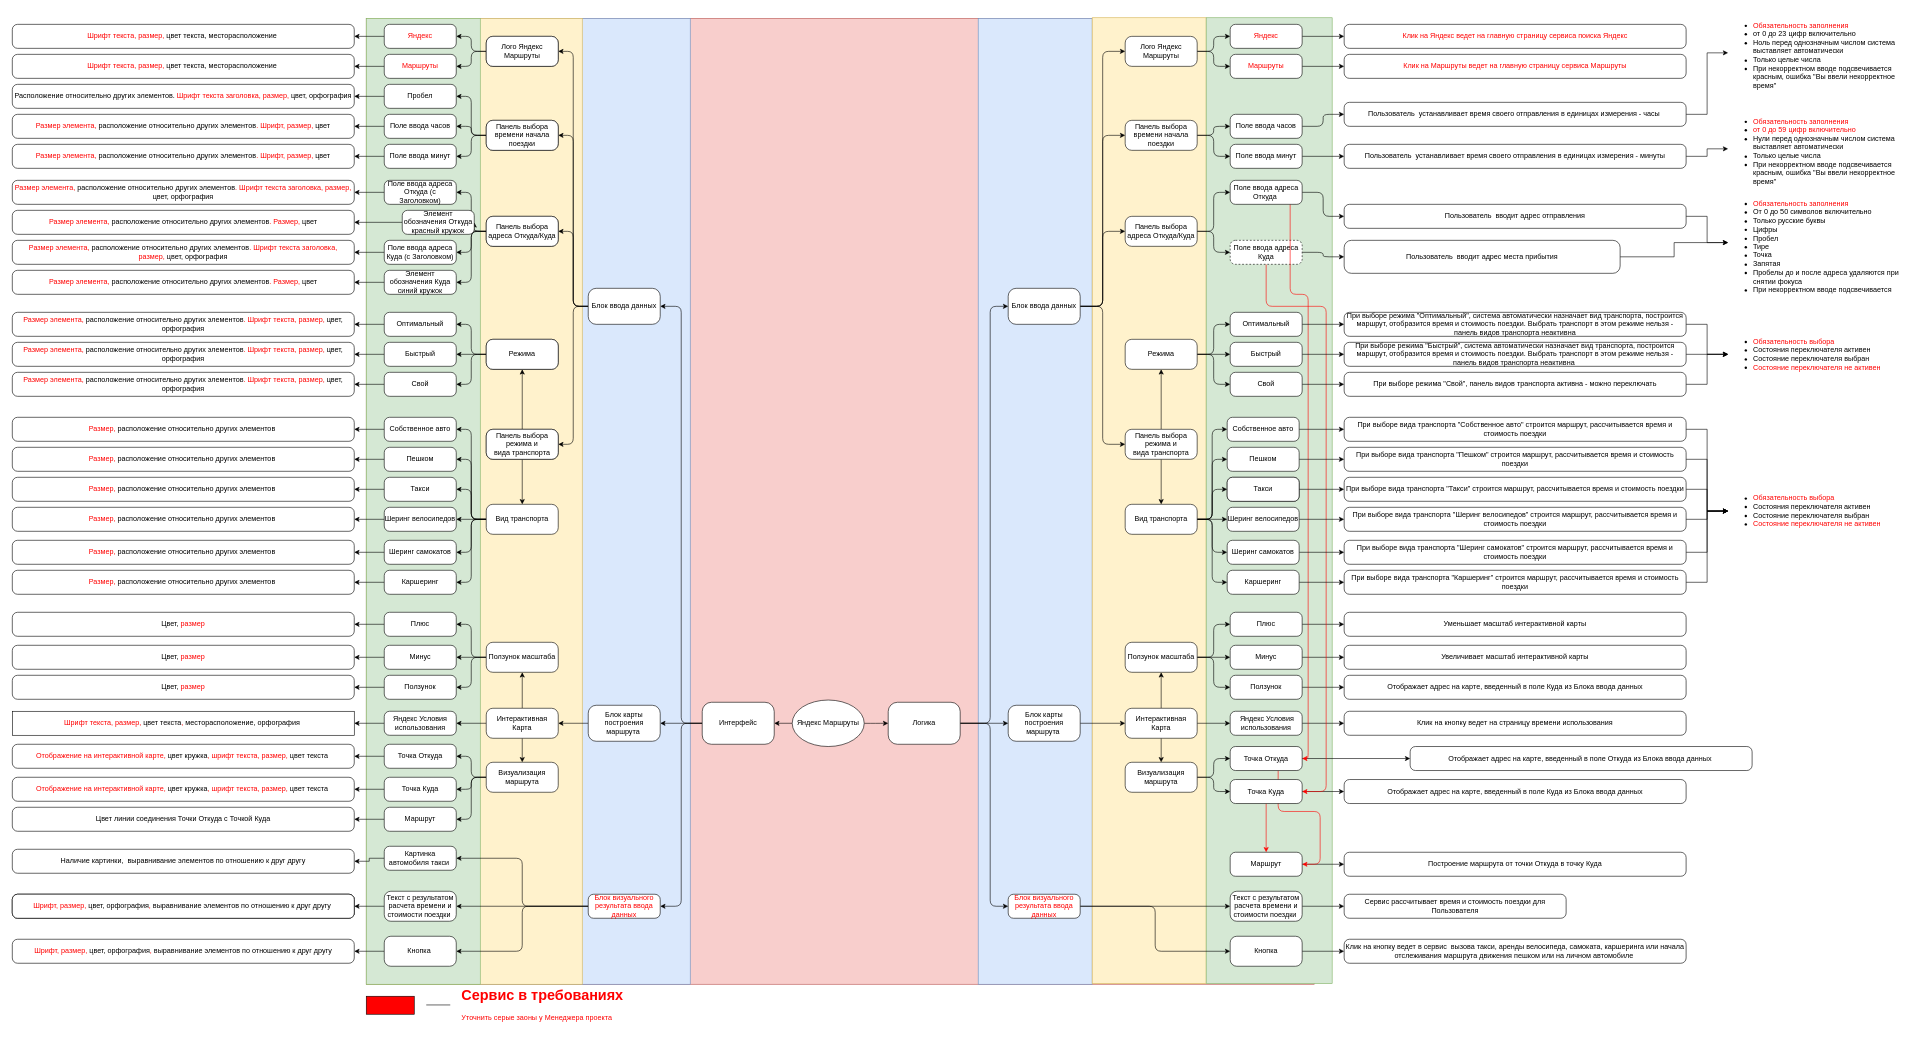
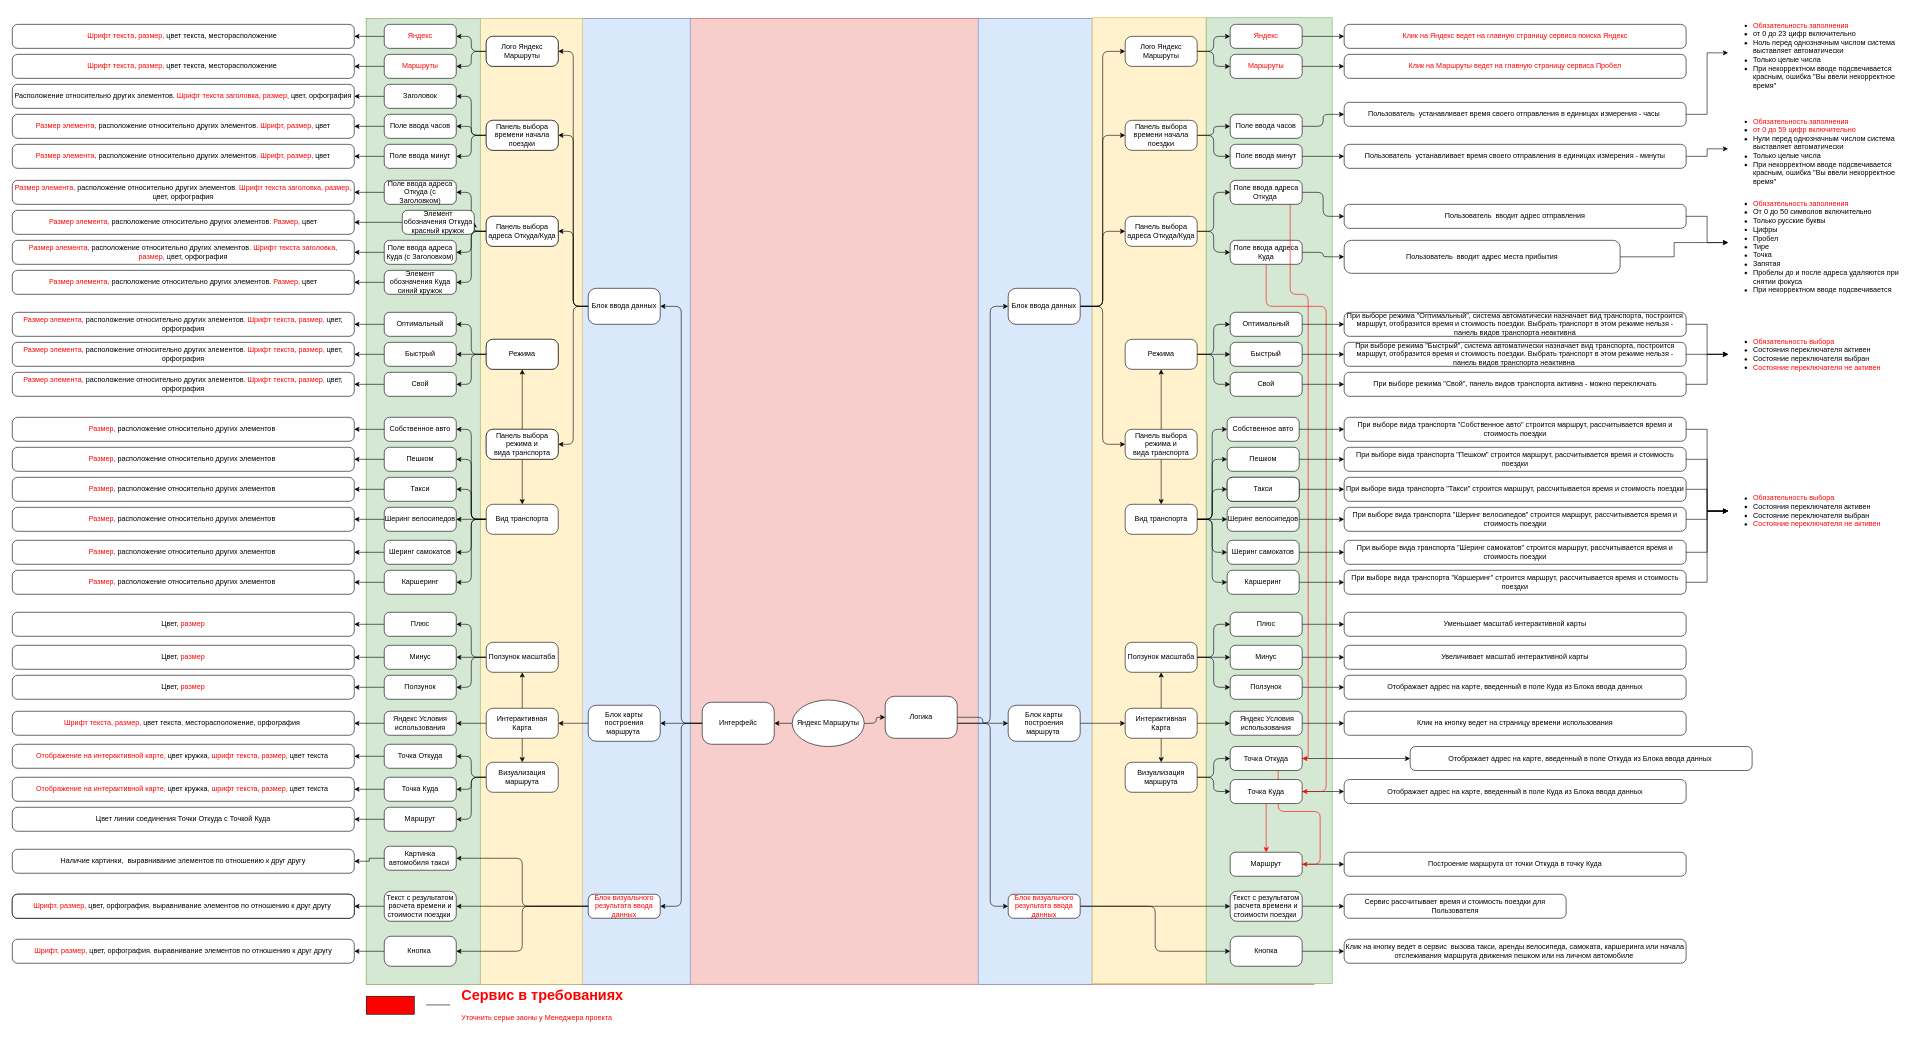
- <mxCell id="156" value="&lt;font color=&quot;#ff0000&quot;&gt;Клик на Маршруты ведет на главную страницу сервиса Маршруты&lt;/font&gt;" style="whiteSpace=wrap;html=1;rounded=1;arcSize=22;" parent="1" vertex="1"><mxGeometry x="2240" y="90" width="570" height="40" as="geometry" /></mxCell>
+ <mxCell id="156" value="&lt;font color=&quot;#ff0000&quot;&gt;Клик на Маршруты ведет на главную страницу сервиса Пробел&lt;/font&gt;" style="whiteSpace=wrap;html=1;rounded=1;arcSize=22;" parent="1" vertex="1"><mxGeometry x="2240" y="90" width="570" height="40" as="geometry" /></mxCell>
- <mxCell id="124" value="Пробел" style="rounded=1;whiteSpace=wrap;html=1;arcSize=22;" parent="1" vertex="1"><mxGeometry x="640" y="140" width="120" height="40" as="geometry" /></mxCell>
+ <mxCell id="124" value="Заголовок" style="rounded=1;whiteSpace=wrap;html=1;arcSize=22;" parent="1" vertex="1"><mxGeometry x="640" y="140" width="120" height="40" as="geometry" /></mxCell>
- <mxCell id="203" value="Поле ввода адреса Куда" style="rounded=1;whiteSpace=wrap;html=1;arcSize=22;dashed=1;" parent="1" vertex="1"><mxGeometry x="2050" y="400" width="120" height="40" as="geometry" /></mxCell>
+ <mxCell id="203" value="Поле ввода адреса Куда" style="rounded=1;whiteSpace=wrap;html=1;arcSize=22;" parent="1" vertex="1"><mxGeometry x="2050" y="400" width="120" height="40" as="geometry" /></mxCell>
- <mxCell id="274" value="Шрифт текста, размер, &lt;font color=&quot;#000000&quot;&gt;цвет текста&lt;/font&gt;,&lt;font color=&quot;#000000&quot;&gt; месторасположение, орфография&lt;/font&gt;&amp;nbsp;" style="whiteSpace=wrap;html=1;arcSize=22;fontColor=#FF0000;rounded=0;" parent="1" vertex="1"><mxGeometry x="20" y="1185" width="570" height="40" as="geometry" /></mxCell>
+ <mxCell id="274" value="Шрифт текста, размер, &lt;font color=&quot;#000000&quot;&gt;цвет текста&lt;/font&gt;,&lt;font color=&quot;#000000&quot;&gt; месторасположение, орфография&lt;/font&gt;&amp;nbsp;" style="whiteSpace=wrap;html=1;rounded=1;arcSize=22;fontColor=#FF0000;" parent="1" vertex="1"><mxGeometry x="20" y="1185" width="570" height="40" as="geometry" /></mxCell>
- <mxCell id="122" value="Логика" style="rounded=1;whiteSpace=wrap;html=1;arcSize=22;" parent="1" vertex="1"><mxGeometry x="1480" y="1170" width="120" height="70" as="geometry" /></mxCell>
+ <mxCell id="122" value="Логика" style="rounded=1;whiteSpace=wrap;html=1;arcSize=22;" parent="1" vertex="1"><mxGeometry x="1475" y="1160" width="120" height="70" as="geometry" /></mxCell>
